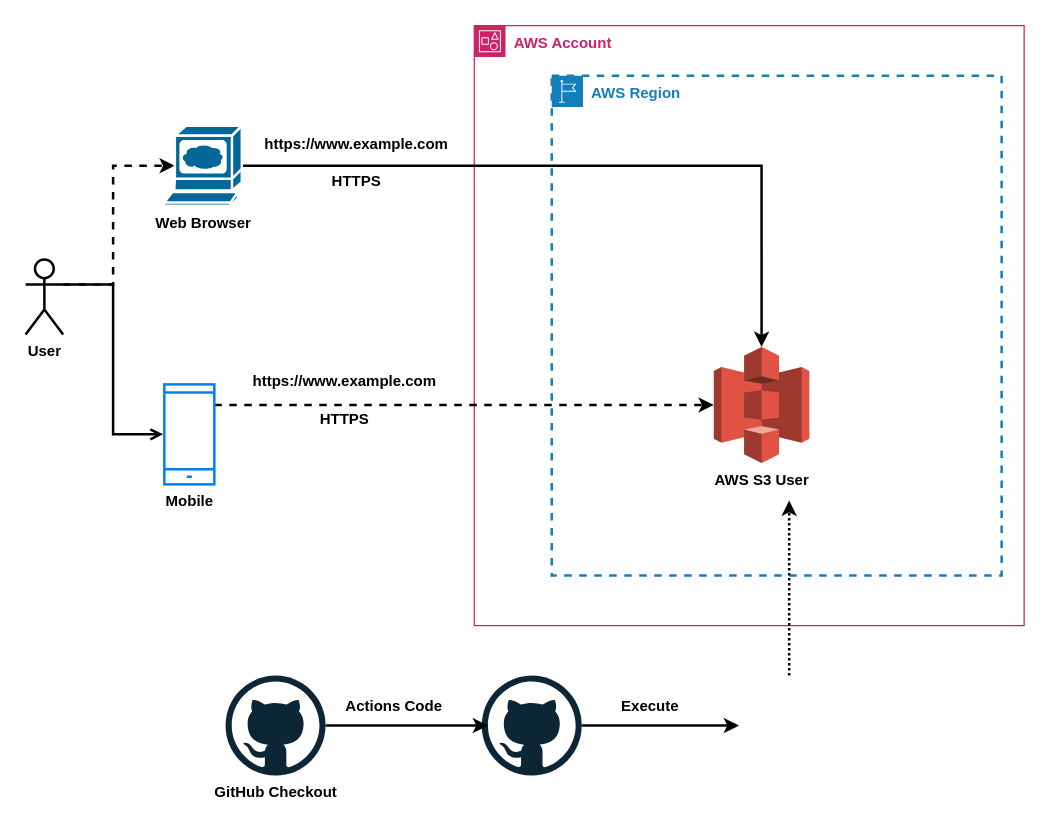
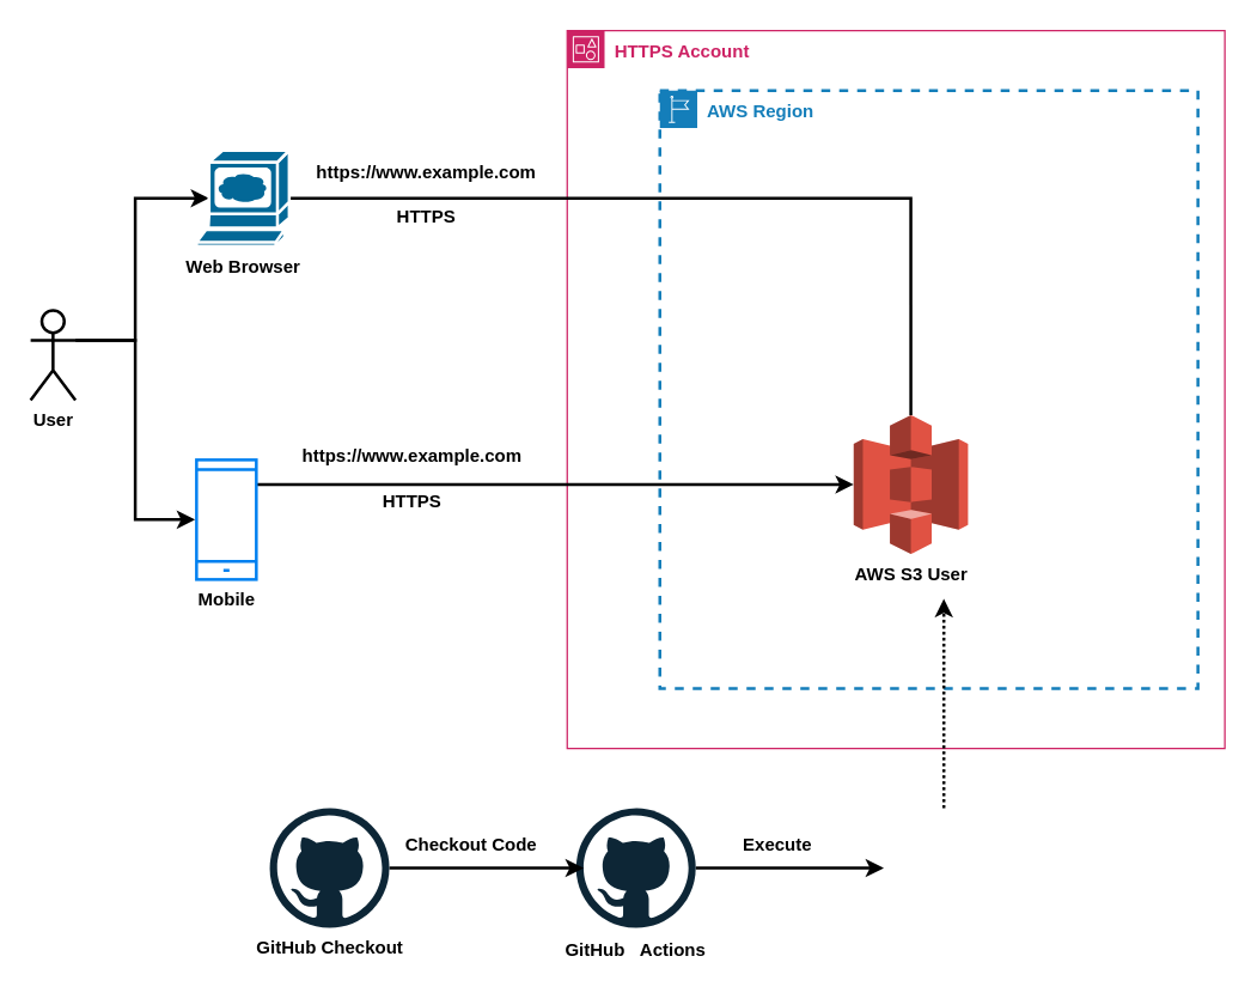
- <mxCell id="3" value="&lt;b&gt;AWS Account&lt;/b&gt;" style="points=[[0,0],[0.25,0],[0.5,0],[0.75,0],[1,0],[1,0.25],[1,0.5],[1,0.75],[1,1],[0.75,1],[0.5,1],[0.25,1],[0,1],[0,0.75],[0,0.5],[0,0.25]];outlineConnect=0;gradientColor=none;html=1;whiteSpace=wrap;fontSize=12;fontStyle=0;container=1;pointerEvents=0;collapsible=0;recursiveResize=0;shape=mxgraph.aws4.group;grIcon=mxgraph.aws4.group_account;strokeColor=#CD2264;fillColor=none;verticalAlign=top;align=left;spacingLeft=30;fontColor=#CD2264;dashed=0;" parent="1" vertex="1"><mxGeometry x="379" y="20" width="440" height="480" as="geometry" /></mxCell>
+ <mxCell id="3" value="&lt;b&gt;HTTPS Account&lt;/b&gt;" style="points=[[0,0],[0.25,0],[0.5,0],[0.75,0],[1,0],[1,0.25],[1,0.5],[1,0.75],[1,1],[0.75,1],[0.5,1],[0.25,1],[0,1],[0,0.75],[0,0.5],[0,0.25]];outlineConnect=0;gradientColor=none;html=1;whiteSpace=wrap;fontSize=12;fontStyle=0;container=1;pointerEvents=0;collapsible=0;recursiveResize=0;shape=mxgraph.aws4.group;grIcon=mxgraph.aws4.group_account;strokeColor=#CD2264;fillColor=none;verticalAlign=top;align=left;spacingLeft=30;fontColor=#CD2264;dashed=0;" parent="1" vertex="1"><mxGeometry x="379" y="20" width="440" height="480" as="geometry" /></mxCell>
- <mxCell id="14" value="" style="edgeStyle=orthogonalEdgeStyle;rounded=0;orthogonalLoop=1;jettySize=auto;html=1;entryX=0.135;entryY=0.5;entryDx=0;entryDy=0;entryPerimeter=0;strokeWidth=2;dashed=1;" parent="1" source="16" target="18" edge="1"><mxGeometry relative="1" as="geometry"><Array as="points"><mxPoint x="90" y="227" /><mxPoint x="90" y="132" /></Array></mxGeometry></mxCell>
+ <mxCell id="14" value="" style="edgeStyle=orthogonalEdgeStyle;rounded=0;orthogonalLoop=1;jettySize=auto;html=1;entryX=0.135;entryY=0.5;entryDx=0;entryDy=0;entryPerimeter=0;strokeWidth=2;" parent="1" source="16" target="18" edge="1"><mxGeometry relative="1" as="geometry"><Array as="points"><mxPoint x="90" y="227" /><mxPoint x="90" y="132" /></Array></mxGeometry></mxCell>
- <mxCell id="17" style="edgeStyle=orthogonalEdgeStyle;rounded=0;orthogonalLoop=1;jettySize=auto;html=1;strokeWidth=2;entryX=0.5;entryY=0;entryDx=0;entryDy=0;entryPerimeter=0;" parent="1" source="18" target="4" edge="1"><mxGeometry relative="1" as="geometry"><mxPoint x="438.5" y="300" as="targetPoint" /></mxGeometry></mxCell>
+ <mxCell id="17" style="edgeStyle=orthogonalEdgeStyle;rounded=0;orthogonalLoop=1;jettySize=auto;html=1;strokeWidth=2;entryX=0.5;entryY=0;entryDx=0;entryDy=0;entryPerimeter=0;endArrow=none;" parent="1" source="18" target="4" edge="1"><mxGeometry relative="1" as="geometry"><mxPoint x="438.5" y="300" as="targetPoint" /></mxGeometry></mxCell>
- <mxCell id="19" style="edgeStyle=orthogonalEdgeStyle;rounded=0;orthogonalLoop=1;jettySize=auto;html=1;strokeWidth=2;entryX=0;entryY=0.5;entryDx=0;entryDy=0;entryPerimeter=0;dashed=1;" parent="1" source="20" target="4" edge="1"><mxGeometry relative="1" as="geometry"><Array as="points"><mxPoint x="317" y="324" /></Array><mxPoint x="398.5" y="330" as="targetPoint" /></mxGeometry></mxCell>
+ <mxCell id="19" style="edgeStyle=orthogonalEdgeStyle;rounded=0;orthogonalLoop=1;jettySize=auto;html=1;strokeWidth=2;entryX=0;entryY=0.5;entryDx=0;entryDy=0;entryPerimeter=0;" parent="1" source="20" target="4" edge="1"><mxGeometry relative="1" as="geometry"><Array as="points"><mxPoint x="317" y="324" /></Array><mxPoint x="398.5" y="330" as="targetPoint" /></mxGeometry></mxCell>
- <mxCell id="15" style="edgeStyle=orthogonalEdgeStyle;rounded=0;orthogonalLoop=1;jettySize=auto;html=1;entryX=-0.025;entryY=0.5;entryDx=0;entryDy=0;entryPerimeter=0;strokeWidth=2;endArrow=open;" parent="1" source="16" target="20" edge="1"><mxGeometry relative="1" as="geometry"><Array as="points"><mxPoint x="90" y="227" /><mxPoint x="90" y="347" /></Array></mxGeometry></mxCell>
+ <mxCell id="15" style="edgeStyle=orthogonalEdgeStyle;rounded=0;orthogonalLoop=1;jettySize=auto;html=1;entryX=-0.025;entryY=0.5;entryDx=0;entryDy=0;entryPerimeter=0;strokeWidth=2;" parent="1" source="16" target="20" edge="1"><mxGeometry relative="1" as="geometry"><Array as="points"><mxPoint x="90" y="227" /><mxPoint x="90" y="347" /></Array></mxGeometry></mxCell>
- <mxCell id="11" value="Actions Code" style="text;html=1;strokeColor=none;fillColor=none;align=center;verticalAlign=middle;whiteSpace=wrap;rounded=0;fontSize=12;fontColor=#000000;fontStyle=1" parent="1" vertex="1"><mxGeometry x="255" y="550" width="120" height="30" as="geometry" /></mxCell>
+ <mxCell id="11" value="Checkout Code" style="text;html=1;strokeColor=none;fillColor=none;align=center;verticalAlign=middle;whiteSpace=wrap;rounded=0;fontSize=12;fontColor=#000000;fontStyle=1" parent="1" vertex="1"><mxGeometry x="255" y="550" width="120" height="30" as="geometry" /></mxCell>
+ <mxCell id="13" value="GitHub&amp;nbsp; &amp;nbsp;Actions" style="text;html=1;strokeColor=none;fillColor=none;align=center;verticalAlign=middle;whiteSpace=wrap;rounded=0;fontSize=12;fontColor=#000000;fontStyle=1" parent="1" vertex="1"><mxGeometry x="370" y="620" width="110" height="30" as="geometry" /></mxCell>
